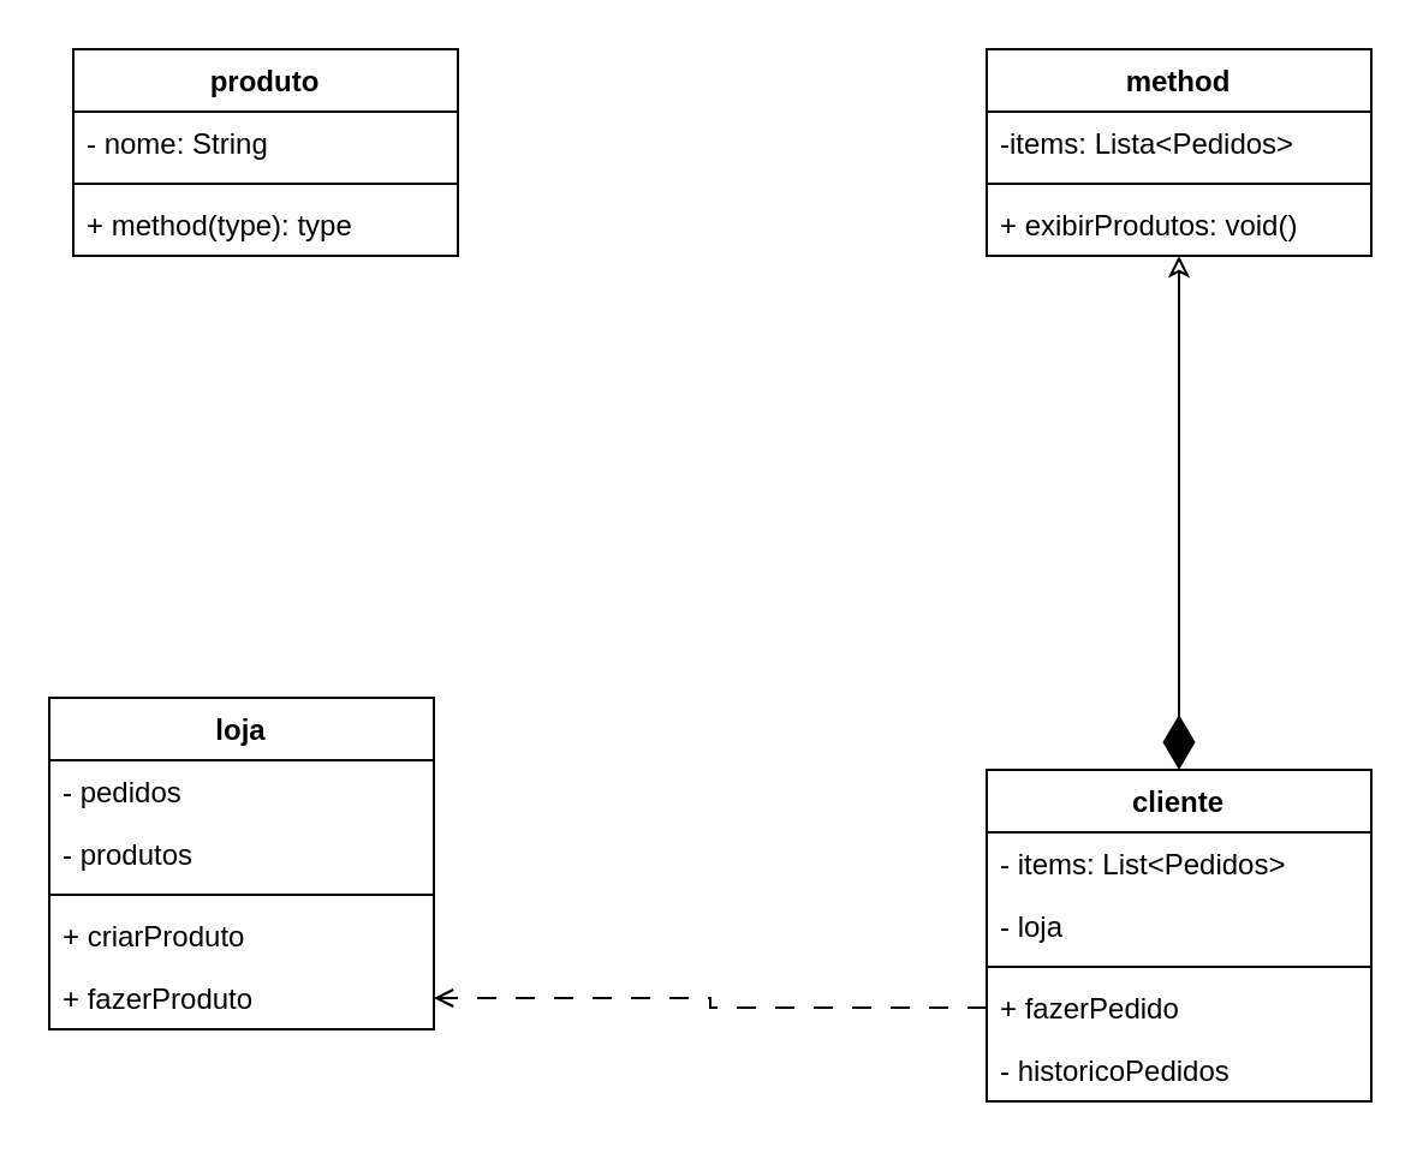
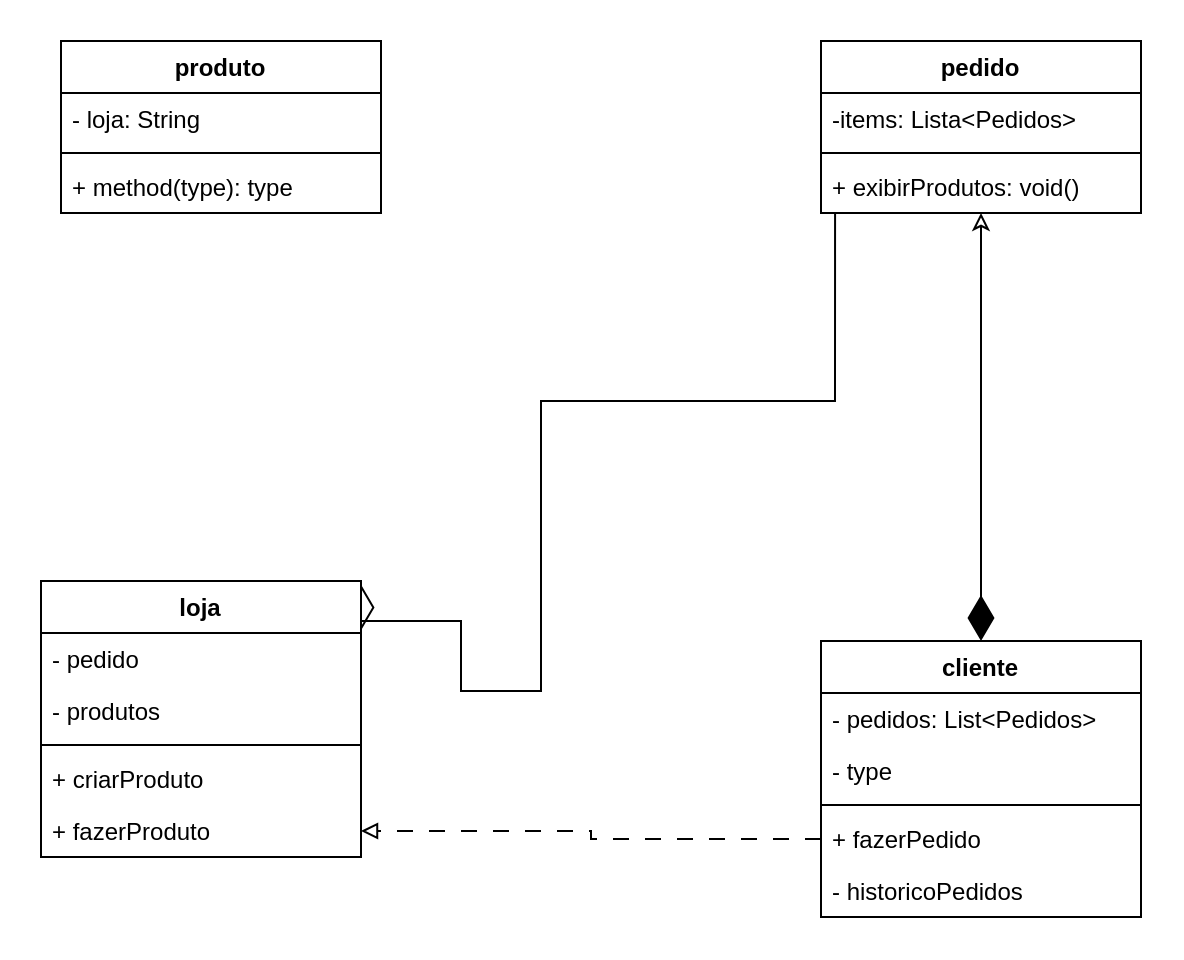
- <mxCell id="14" value="method" style="swimlane;fontStyle=1;align=center;verticalAlign=top;childLayout=stackLayout;horizontal=1;startSize=26;horizontalStack=0;resizeParent=1;resizeParentMax=0;resizeLast=0;collapsible=1;marginBottom=0;whiteSpace=wrap;html=1;" vertex="1" parent="1"><mxGeometry x="410" y="20" width="160" height="86" as="geometry" /></mxCell>
+ <mxCell id="14" value="pedido" style="swimlane;fontStyle=1;align=center;verticalAlign=top;childLayout=stackLayout;horizontal=1;startSize=26;horizontalStack=0;resizeParent=1;resizeParentMax=0;resizeLast=0;collapsible=1;marginBottom=0;whiteSpace=wrap;html=1;" vertex="1" parent="1"><mxGeometry x="410" y="20" width="160" height="86" as="geometry" /></mxCell>
- <mxCell id="10" value="- nome: String" style="text;strokeColor=none;fillColor=none;align=left;verticalAlign=top;spacingLeft=4;spacingRight=4;overflow=hidden;rotatable=0;points=[[0,0.5],[1,0.5]];portConstraint=eastwest;whiteSpace=wrap;html=1;" vertex="1" parent="9"><mxGeometry y="26" width="160" height="26" as="geometry" /></mxCell>
+ <mxCell id="10" value="- loja: String" style="text;strokeColor=none;fillColor=none;align=left;verticalAlign=top;spacingLeft=4;spacingRight=4;overflow=hidden;rotatable=0;points=[[0,0.5],[1,0.5]];portConstraint=eastwest;whiteSpace=wrap;html=1;" vertex="1" parent="9"><mxGeometry y="26" width="160" height="26" as="geometry" /></mxCell>
+ <mxCell id="13" style="edgeStyle=orthogonalEdgeStyle;rounded=0;orthogonalLoop=1;jettySize=auto;html=1;exitX=0.044;exitY=1;exitDx=0;exitDy=0;entryX=1;entryY=0.179;entryDx=0;entryDy=0;entryPerimeter=0;exitPerimeter=0;endArrow=diamondThin;endFill=0;startSize=20;endSize=20;" edge="1" parent="1" source="17" target="18"><mxGeometry relative="1" as="geometry"><Array as="points"><mxPoint x="417" y="200" /><mxPoint x="270" y="200" /><mxPoint x="270" y="345" /><mxPoint x="230" y="345" /><mxPoint x="230" y="310" /></Array></mxGeometry></mxCell>
- <mxCell id="19" value="- pedidos&lt;br&gt;" style="text;strokeColor=none;fillColor=none;align=left;verticalAlign=top;spacingLeft=4;spacingRight=4;overflow=hidden;rotatable=0;points=[[0,0.5],[1,0.5]];portConstraint=eastwest;whiteSpace=wrap;html=1;" vertex="1" parent="18"><mxGeometry y="26" width="160" height="26" as="geometry" /></mxCell>
+ <mxCell id="19" value="- pedido&lt;br&gt;" style="text;strokeColor=none;fillColor=none;align=left;verticalAlign=top;spacingLeft=4;spacingRight=4;overflow=hidden;rotatable=0;points=[[0,0.5],[1,0.5]];portConstraint=eastwest;whiteSpace=wrap;html=1;" vertex="1" parent="18"><mxGeometry y="26" width="160" height="26" as="geometry" /></mxCell>
- <mxCell id="4" value="- items: List&amp;lt;Pedidos&amp;gt;" style="text;strokeColor=none;fillColor=none;align=left;verticalAlign=top;spacingLeft=4;spacingRight=4;overflow=hidden;rotatable=0;points=[[0,0.5],[1,0.5]];portConstraint=eastwest;whiteSpace=wrap;html=1;" vertex="1" parent="3"><mxGeometry y="26" width="160" height="26" as="geometry" /></mxCell>
+ <mxCell id="4" value="- pedidos: List&amp;lt;Pedidos&amp;gt;" style="text;strokeColor=none;fillColor=none;align=left;verticalAlign=top;spacingLeft=4;spacingRight=4;overflow=hidden;rotatable=0;points=[[0,0.5],[1,0.5]];portConstraint=eastwest;whiteSpace=wrap;html=1;" vertex="1" parent="3"><mxGeometry y="26" width="160" height="26" as="geometry" /></mxCell>
- <mxCell id="5" value="- loja" style="text;strokeColor=none;fillColor=none;align=left;verticalAlign=top;spacingLeft=4;spacingRight=4;overflow=hidden;rotatable=0;points=[[0,0.5],[1,0.5]];portConstraint=eastwest;whiteSpace=wrap;html=1;" vertex="1" parent="3"><mxGeometry y="52" width="160" height="26" as="geometry" /></mxCell>
+ <mxCell id="5" value="- type" style="text;strokeColor=none;fillColor=none;align=left;verticalAlign=top;spacingLeft=4;spacingRight=4;overflow=hidden;rotatable=0;points=[[0,0.5],[1,0.5]];portConstraint=eastwest;whiteSpace=wrap;html=1;" vertex="1" parent="3"><mxGeometry y="52" width="160" height="26" as="geometry" /></mxCell>
- <mxCell id="24" style="edgeStyle=orthogonalEdgeStyle;rounded=0;orthogonalLoop=1;jettySize=auto;html=1;exitX=0;exitY=0.5;exitDx=0;exitDy=0;entryX=1;entryY=0.5;entryDx=0;entryDy=0;endArrow=open;endFill=0;dashed=1;dashPattern=8 8;" edge="1" parent="1" source="7" target="23"><mxGeometry relative="1" as="geometry" /></mxCell>
+ <mxCell id="24" style="edgeStyle=orthogonalEdgeStyle;rounded=0;orthogonalLoop=1;jettySize=auto;html=1;exitX=0;exitY=0.5;exitDx=0;exitDy=0;entryX=1;entryY=0.5;entryDx=0;entryDy=0;endArrow=block;endFill=0;dashed=1;dashPattern=8 8;" edge="1" parent="1" source="7" target="23"><mxGeometry relative="1" as="geometry" /></mxCell>
